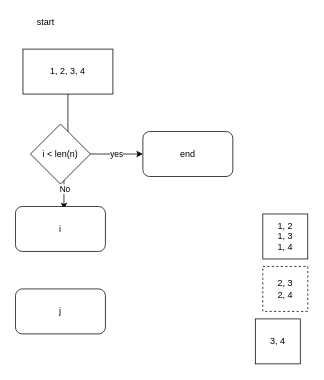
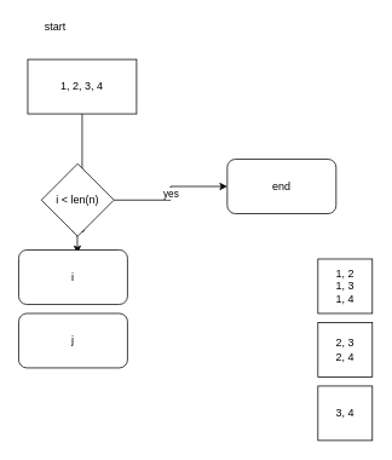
- <mxCell id="8" value="i &amp;lt; len(n)" style="rhombus;whiteSpace=wrap;html=1;" vertex="1" parent="1"><mxGeometry x="40" y="165" width="80" height="80" as="geometry" /></mxCell>
+ <mxCell id="8" value="i &amp;lt; len(n)" style="rhombus;whiteSpace=wrap;html=1;" vertex="1" parent="1"><mxGeometry x="45" y="180" width="80" height="80" as="geometry" /></mxCell>
- <mxCell id="10" value="end" style="rounded=1;whiteSpace=wrap;html=1;" vertex="1" parent="1"><mxGeometry x="190" y="175" width="120" height="60" as="geometry" /></mxCell>
+ <mxCell id="10" value="end" style="rounded=1;whiteSpace=wrap;html=1;" vertex="1" parent="1"><mxGeometry x="250" y="175" width="120" height="60" as="geometry" /></mxCell>
- <mxCell id="12" value="2, 3&lt;br&gt;2, 4" style="whiteSpace=wrap;html=1;aspect=fixed;dashed=1;" vertex="1" parent="1"><mxGeometry x="350" y="355" width="60" height="60" as="geometry" /></mxCell>
+ <mxCell id="12" value="2, 3&lt;br&gt;2, 4" style="whiteSpace=wrap;html=1;aspect=fixed;" vertex="1" parent="1"><mxGeometry x="350" y="355" width="60" height="60" as="geometry" /></mxCell>
- <mxCell id="6" value="j" style="rounded=1;whiteSpace=wrap;html=1;" vertex="1" parent="1"><mxGeometry x="20" y="385" width="120" height="60" as="geometry" /></mxCell>
+ <mxCell id="6" value="j" style="rounded=1;whiteSpace=wrap;html=1;" vertex="1" parent="1"><mxGeometry x="20" y="345" width="120" height="60" as="geometry" /></mxCell>
- <mxCell id="13" value="3, 4" style="whiteSpace=wrap;html=1;aspect=fixed;" vertex="1" parent="1"><mxGeometry x="340" y="425" width="60" height="60" as="geometry" /></mxCell>
+ <mxCell id="13" value="3, 4" style="whiteSpace=wrap;html=1;aspect=fixed;" vertex="1" parent="1"><mxGeometry x="350" y="425" width="60" height="60" as="geometry" /></mxCell>
